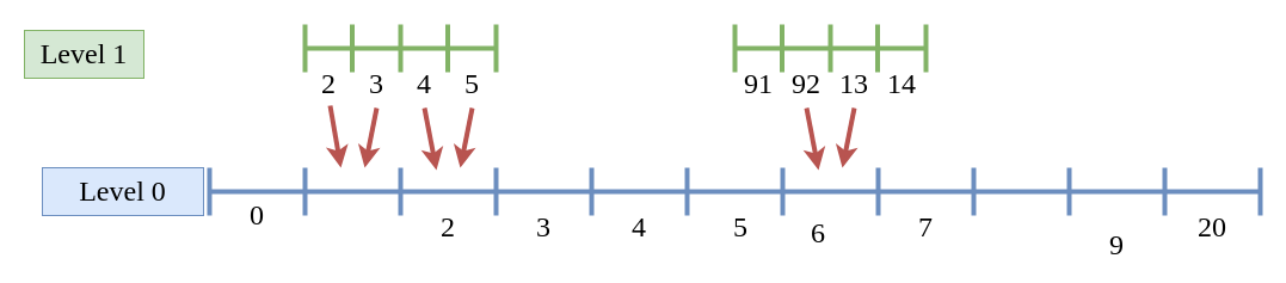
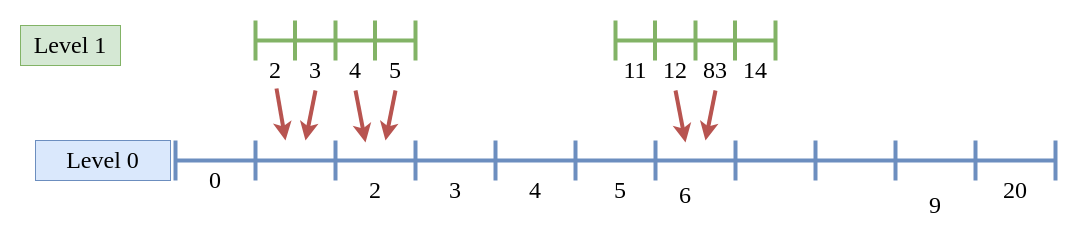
- <mxCell id="43" value="91" style="text;html=1;strokeColor=none;fillColor=none;align=center;verticalAlign=middle;whiteSpace=wrap;rounded=0;fontFamily=Spectral;fontSize=24;" vertex="1" parent="1"><mxGeometry x="615" y="60" width="40" height="20" as="geometry" /></mxCell>
+ <mxCell id="43" value="11" style="text;html=1;strokeColor=none;fillColor=none;align=center;verticalAlign=middle;whiteSpace=wrap;rounded=0;fontFamily=Spectral;fontSize=24;" vertex="1" parent="1"><mxGeometry x="615" y="60" width="40" height="20" as="geometry" /></mxCell>
- <mxCell id="44" value="92" style="text;html=1;strokeColor=none;fillColor=none;align=center;verticalAlign=middle;whiteSpace=wrap;rounded=0;fontFamily=Spectral;fontSize=24;" vertex="1" parent="1"><mxGeometry x="655" y="60" width="40" height="20" as="geometry" /></mxCell>
+ <mxCell id="44" value="12" style="text;html=1;strokeColor=none;fillColor=none;align=center;verticalAlign=middle;whiteSpace=wrap;rounded=0;fontFamily=Spectral;fontSize=24;" vertex="1" parent="1"><mxGeometry x="655" y="60" width="40" height="20" as="geometry" /></mxCell>
- <mxCell id="45" value="13" style="text;html=1;strokeColor=none;fillColor=none;align=center;verticalAlign=middle;whiteSpace=wrap;rounded=0;fontFamily=Spectral;fontSize=24;" vertex="1" parent="1"><mxGeometry x="695" y="60" width="40" height="20" as="geometry" /></mxCell>
+ <mxCell id="45" value="83" style="text;html=1;strokeColor=none;fillColor=none;align=center;verticalAlign=middle;whiteSpace=wrap;rounded=0;fontFamily=Spectral;fontSize=24;" vertex="1" parent="1"><mxGeometry x="695" y="60" width="40" height="20" as="geometry" /></mxCell>
- <mxCell id="21" value="7" style="text;html=1;strokeColor=none;fillColor=none;align=center;verticalAlign=middle;whiteSpace=wrap;rounded=0;fontFamily=Spectral;fontSize=24;" vertex="1" parent="1"><mxGeometry x="755" y="180" width="40" height="20" as="geometry" /></mxCell>
